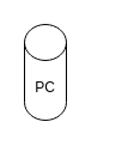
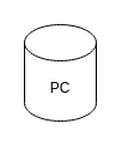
- <mxCell id="2" value="PC" style="shape=cylinder3;whiteSpace=wrap;html=1;boundedLbl=1;backgroundOutline=1;size=15;" vertex="1" parent="1"><mxGeometry x="20" y="20" width="35" height="80" as="geometry" /></mxCell>
+ <mxCell id="2" value="PC" style="shape=cylinder3;whiteSpace=wrap;html=1;boundedLbl=1;backgroundOutline=1;size=15;" vertex="1" parent="1"><mxGeometry x="20" y="20" width="60" height="80" as="geometry" /></mxCell>
